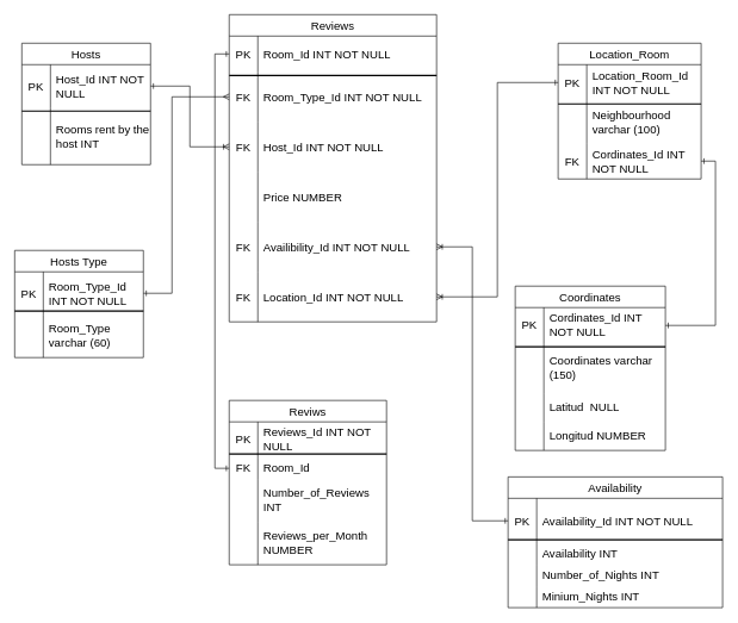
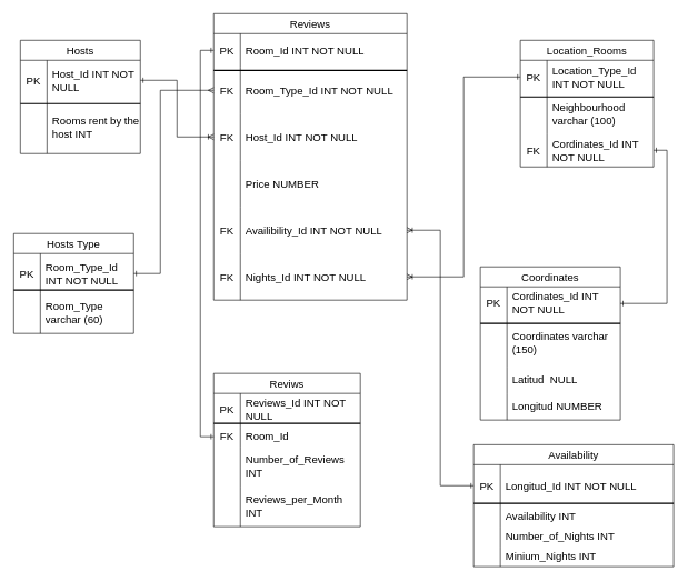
- <mxCell id="9" value="Location_Room" style="shape=table;startSize=30;container=1;collapsible=0;childLayout=tableLayout;fixedRows=1;rowLines=0;fontStyle=0;strokeColor=default;fontSize=16;" parent="1" vertex="1"><mxGeometry x="780" y="60" width="200" height="190" as="geometry" /></mxCell>
+ <mxCell id="9" value="Location_Rooms" style="shape=table;startSize=30;container=1;collapsible=0;childLayout=tableLayout;fixedRows=1;rowLines=0;fontStyle=0;strokeColor=default;fontSize=16;" parent="1" vertex="1"><mxGeometry x="780" y="60" width="200" height="190" as="geometry" /></mxCell>
- <mxCell id="12" value="Location_Room_Id INT NOT NULL" style="shape=partialRectangle;html=1;whiteSpace=wrap;connectable=0;fillColor=none;top=0;left=0;bottom=0;right=0;align=left;spacingLeft=6;overflow=hidden;strokeColor=inherit;fontSize=16;" parent="10" vertex="1"><mxGeometry x="40" width="160" height="50" as="geometry"><mxRectangle width="160" height="50" as="alternateBounds" /></mxGeometry></mxCell>
+ <mxCell id="12" value="Location_Type_Id INT NOT NULL" style="shape=partialRectangle;html=1;whiteSpace=wrap;connectable=0;fillColor=none;top=0;left=0;bottom=0;right=0;align=left;spacingLeft=6;overflow=hidden;strokeColor=inherit;fontSize=16;" parent="10" vertex="1"><mxGeometry x="40" width="160" height="50" as="geometry"><mxRectangle width="160" height="50" as="alternateBounds" /></mxGeometry></mxCell>
- <mxCell id="37" value="Location_Id INT NOT NULL" style="shape=partialRectangle;html=1;whiteSpace=wrap;connectable=0;fillColor=none;top=0;left=0;bottom=0;right=0;align=left;spacingLeft=6;overflow=hidden;strokeColor=inherit;fontSize=16;" parent="35" vertex="1"><mxGeometry x="40" width="250" height="70" as="geometry"><mxRectangle width="250" height="70" as="alternateBounds" /></mxGeometry></mxCell>
+ <mxCell id="37" value="Nights_Id INT NOT NULL" style="shape=partialRectangle;html=1;whiteSpace=wrap;connectable=0;fillColor=none;top=0;left=0;bottom=0;right=0;align=left;spacingLeft=6;overflow=hidden;strokeColor=inherit;fontSize=16;" parent="35" vertex="1"><mxGeometry x="40" width="250" height="70" as="geometry"><mxRectangle width="250" height="70" as="alternateBounds" /></mxGeometry></mxCell>
- <mxCell id="78" value="&lt;span style=&quot;text-align: center; text-wrap: nowrap;&quot;&gt;Availability_Id INT NOT NULL&lt;/span&gt;" style="shape=partialRectangle;html=1;whiteSpace=wrap;connectable=0;fillColor=none;top=0;left=0;bottom=0;right=0;align=left;spacingLeft=6;overflow=hidden;strokeColor=inherit;fontSize=16;" vertex="1" parent="76"><mxGeometry x="40" width="260" height="63" as="geometry"><mxRectangle width="260" height="63" as="alternateBounds" /></mxGeometry></mxCell>
+ <mxCell id="78" value="&lt;span style=&quot;text-align: center; text-wrap: nowrap;&quot;&gt;Longitud_Id INT NOT NULL&lt;/span&gt;" style="shape=partialRectangle;html=1;whiteSpace=wrap;connectable=0;fillColor=none;top=0;left=0;bottom=0;right=0;align=left;spacingLeft=6;overflow=hidden;strokeColor=inherit;fontSize=16;" vertex="1" parent="76"><mxGeometry x="40" width="260" height="63" as="geometry"><mxRectangle width="260" height="63" as="alternateBounds" /></mxGeometry></mxCell>
- <mxCell id="67" value="Reviews_per_Month NUMBER" style="shape=partialRectangle;html=1;whiteSpace=wrap;connectable=0;fillColor=none;top=0;left=0;bottom=0;right=0;align=left;spacingLeft=6;overflow=hidden;strokeColor=inherit;fontSize=16;" vertex="1" parent="65"><mxGeometry x="40" width="180" height="60" as="geometry"><mxRectangle width="180" height="60" as="alternateBounds" /></mxGeometry></mxCell>
+ <mxCell id="67" value="Reviews_per_Month INT" style="shape=partialRectangle;html=1;whiteSpace=wrap;connectable=0;fillColor=none;top=0;left=0;bottom=0;right=0;align=left;spacingLeft=6;overflow=hidden;strokeColor=inherit;fontSize=16;" vertex="1" parent="65"><mxGeometry x="40" width="180" height="60" as="geometry"><mxRectangle width="180" height="60" as="alternateBounds" /></mxGeometry></mxCell>
